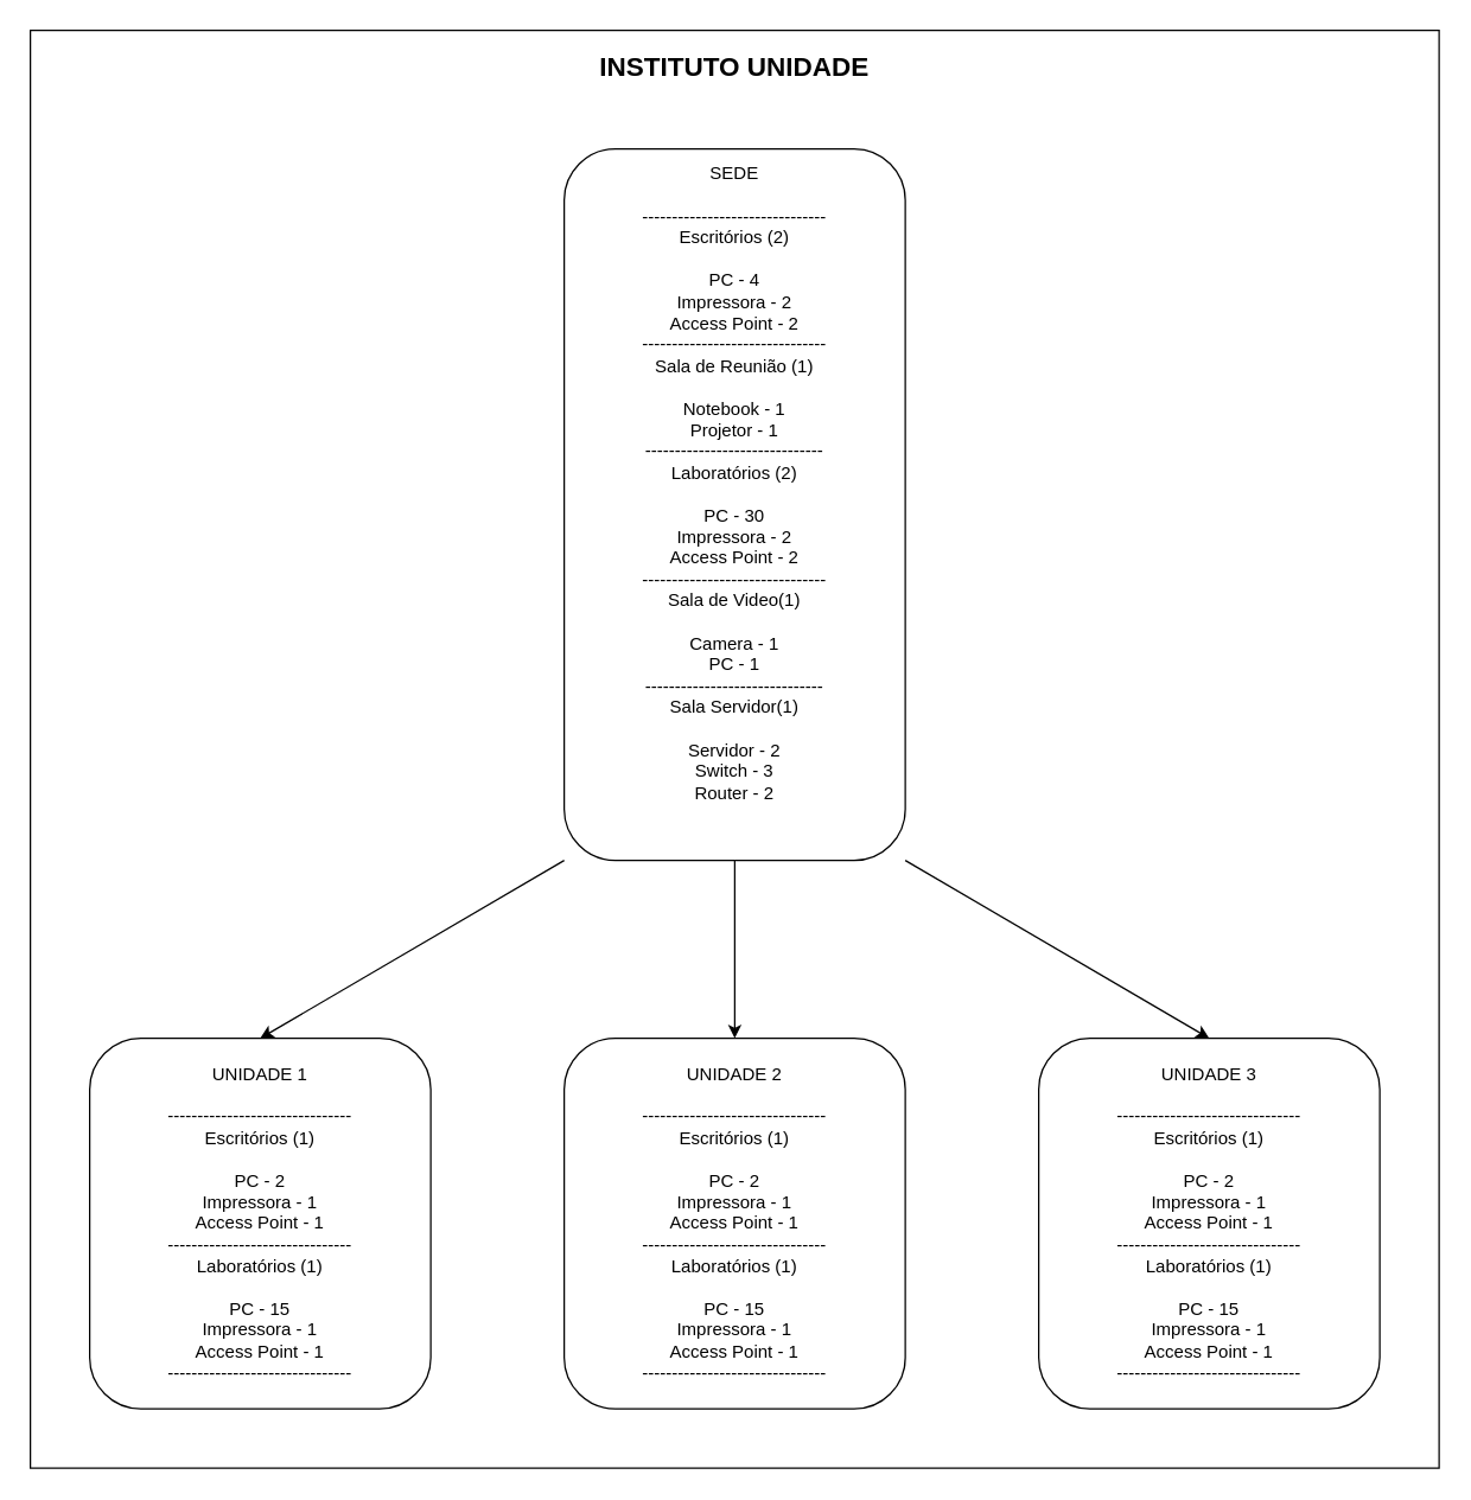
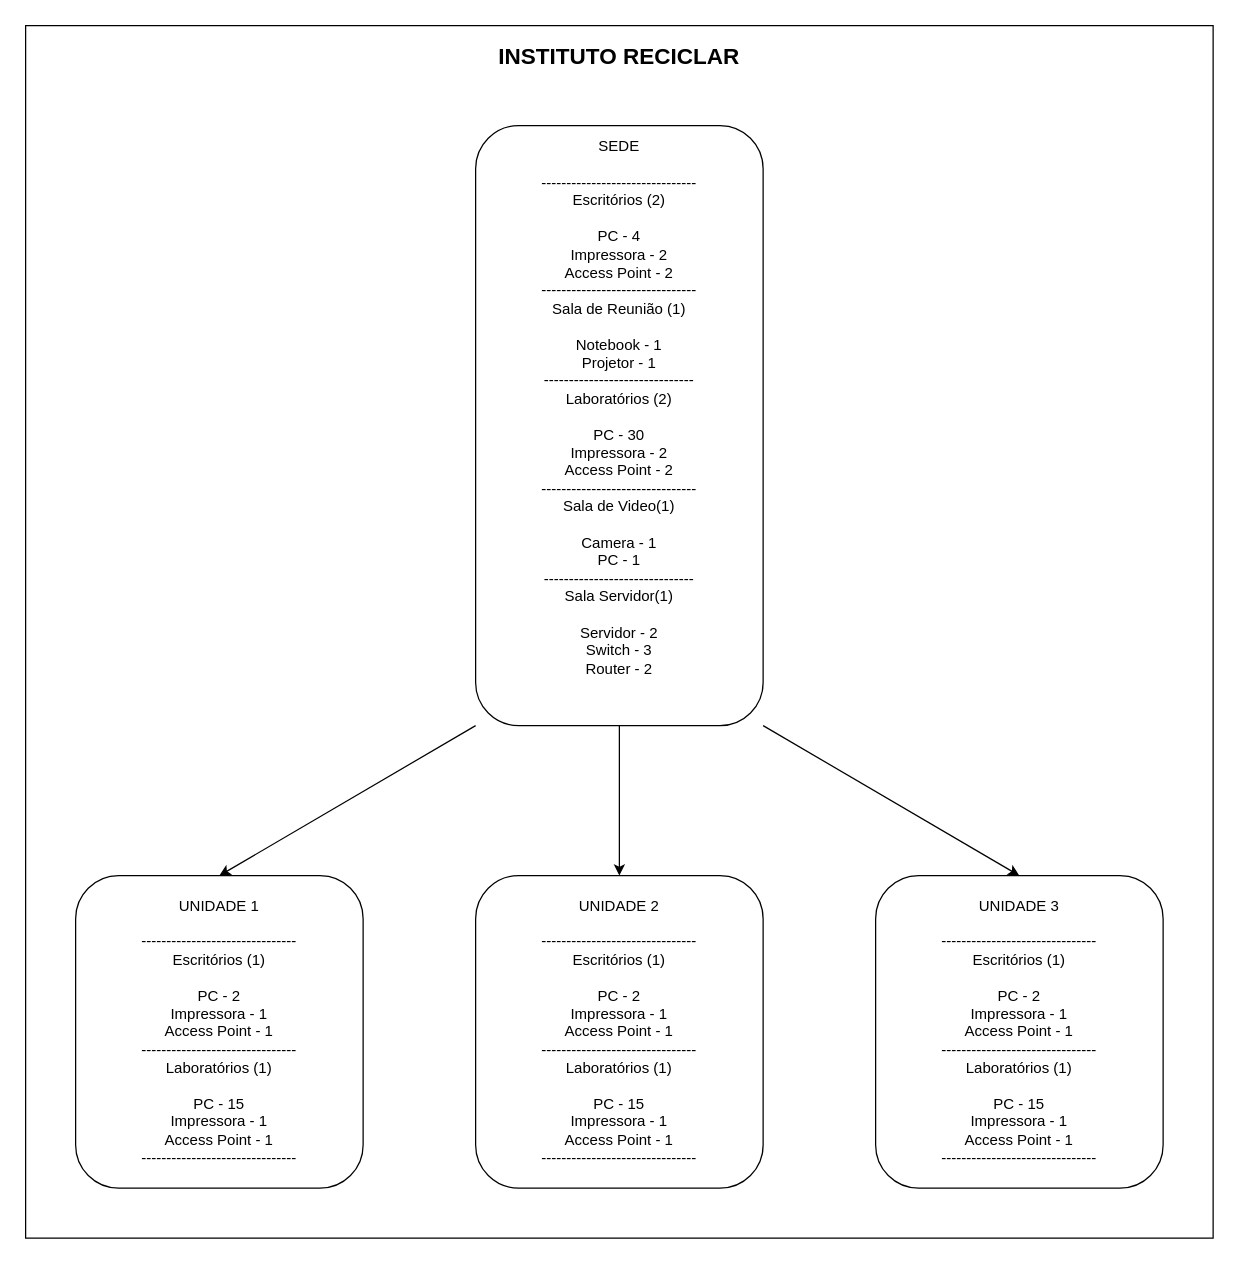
- <mxCell id="10" value="&lt;b&gt;&lt;font style=&quot;font-size: 18px;&quot;&gt;INSTITUTO UNIDADE&lt;/font&gt;&lt;/b&gt;" style="text;html=1;align=center;verticalAlign=middle;whiteSpace=wrap;rounded=0;" parent="1" vertex="1"><mxGeometry x="235" y="30" width="520" height="30" as="geometry" /></mxCell>
+ <mxCell id="10" value="&lt;b&gt;&lt;font style=&quot;font-size: 18px;&quot;&gt;INSTITUTO RECICLAR&lt;/font&gt;&lt;/b&gt;" style="text;html=1;align=center;verticalAlign=middle;whiteSpace=wrap;rounded=0;" parent="1" vertex="1"><mxGeometry x="235" y="30" width="520" height="30" as="geometry" /></mxCell>
